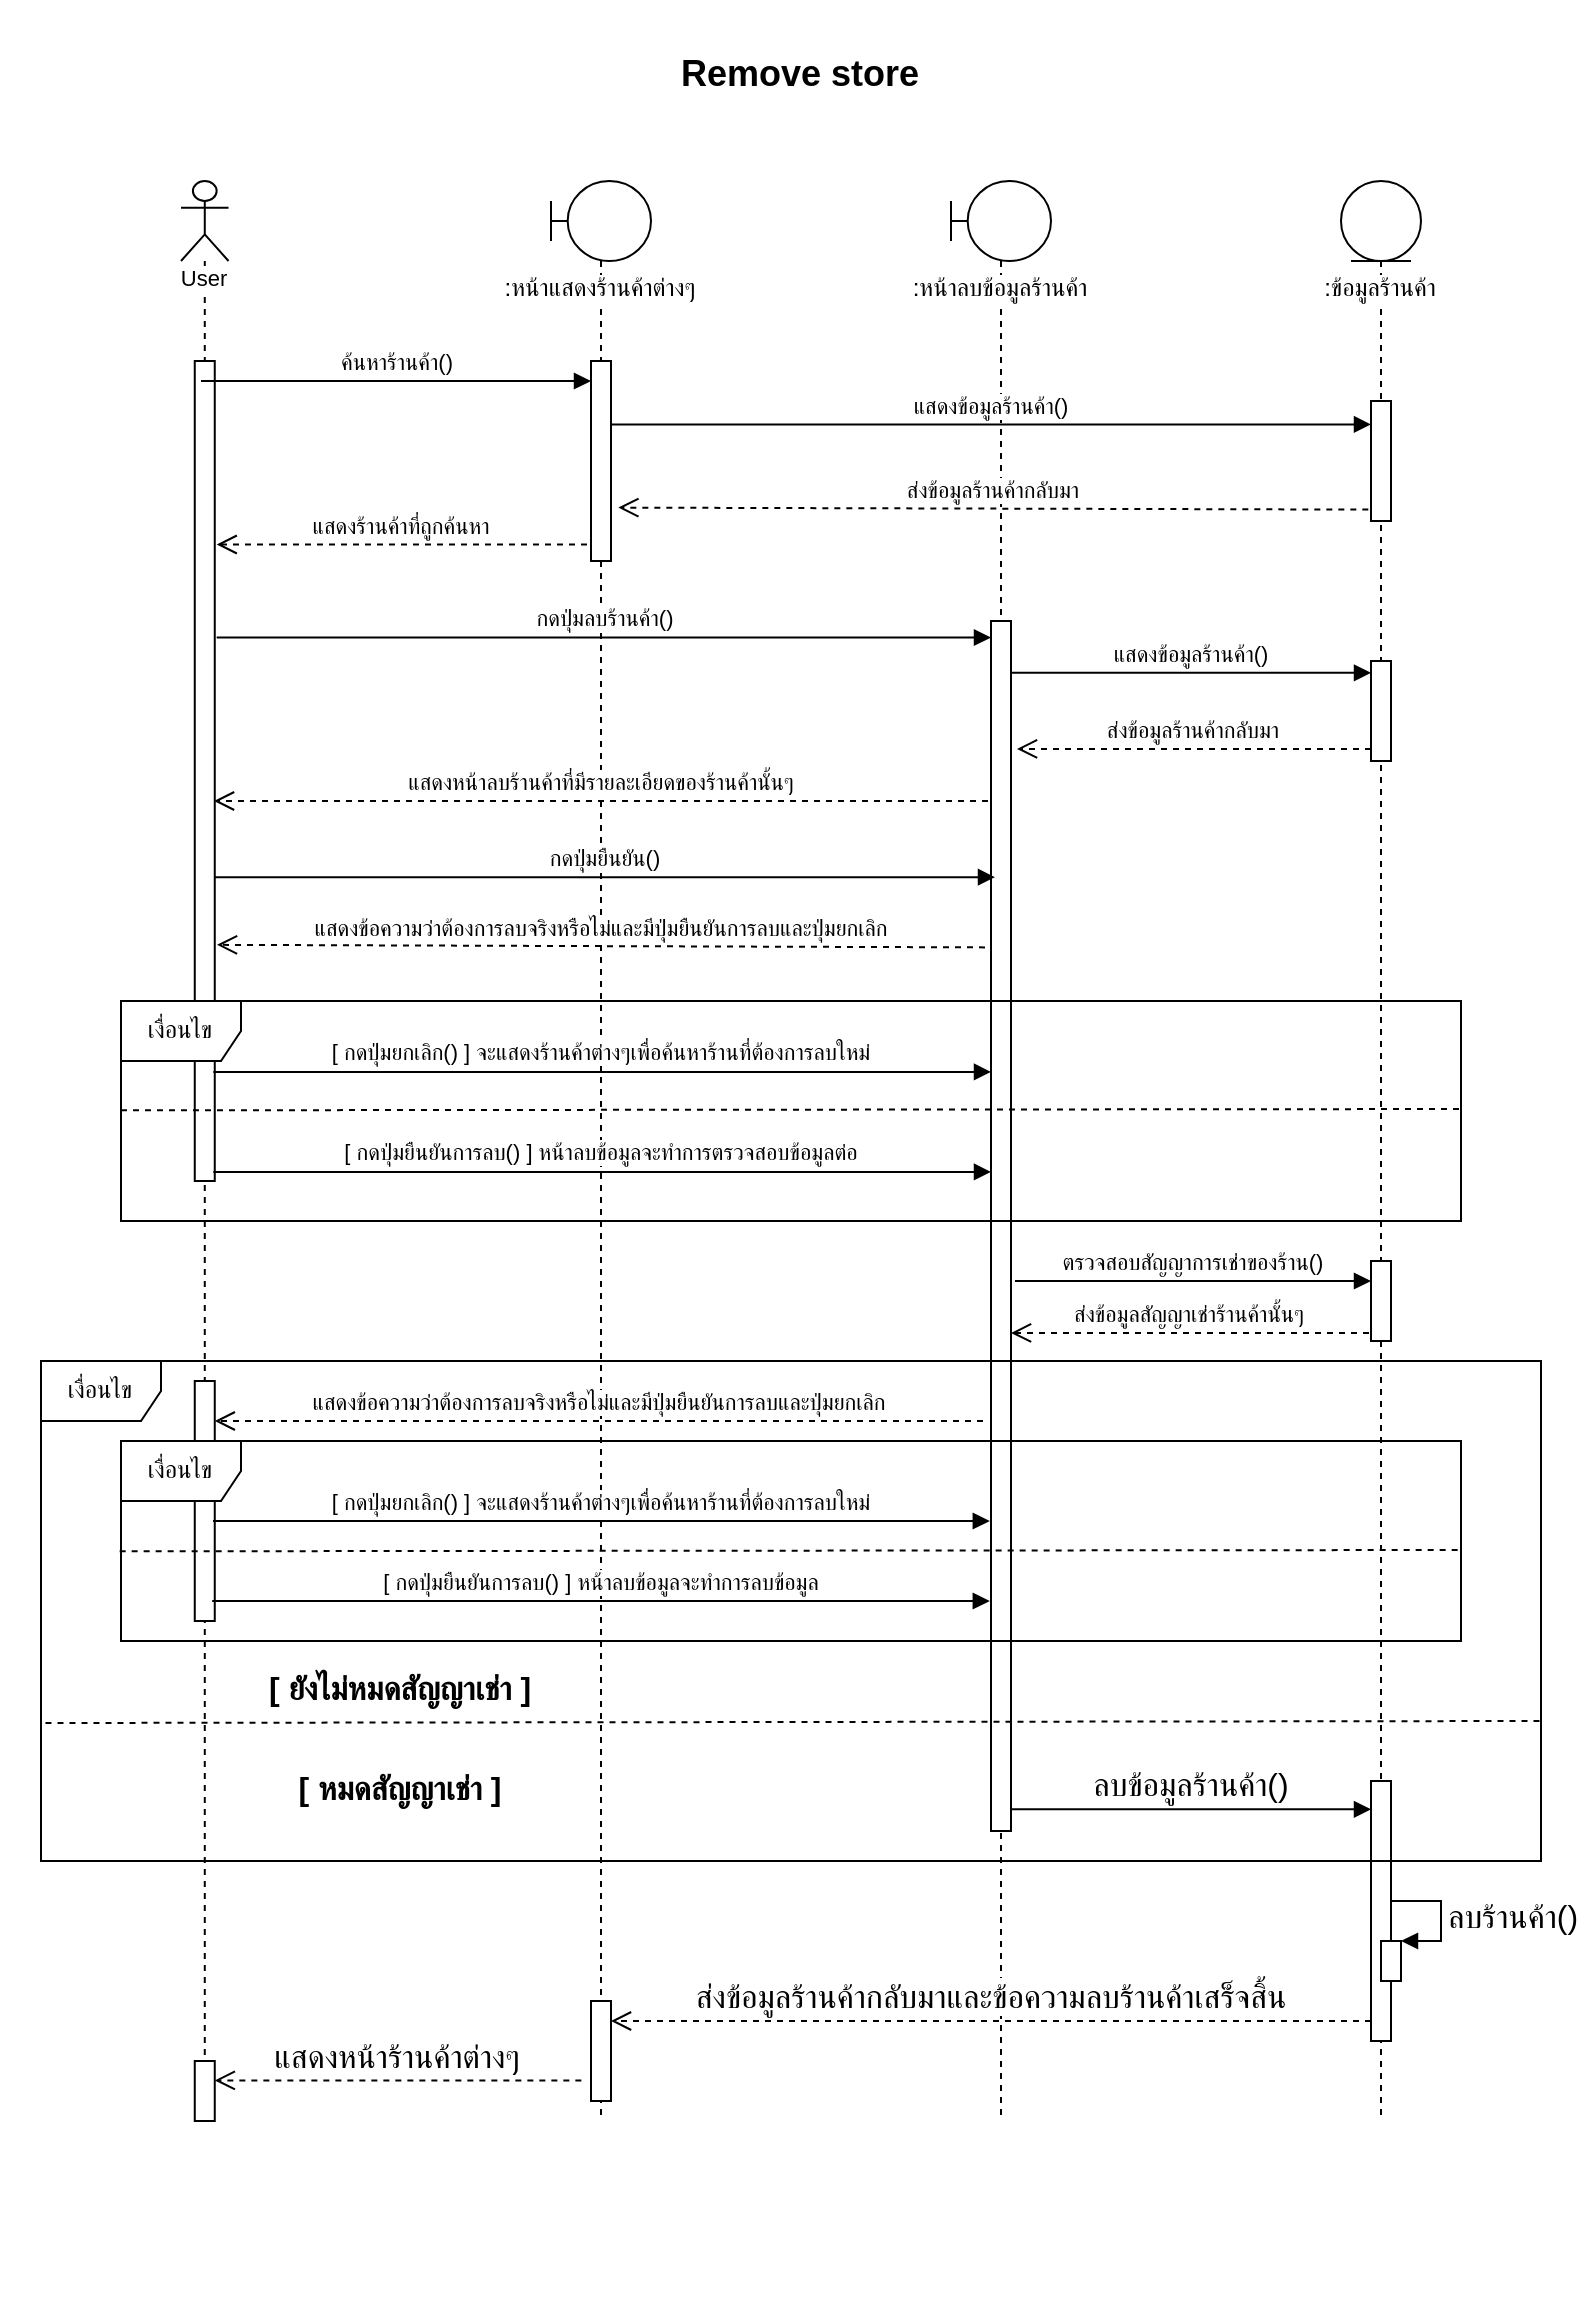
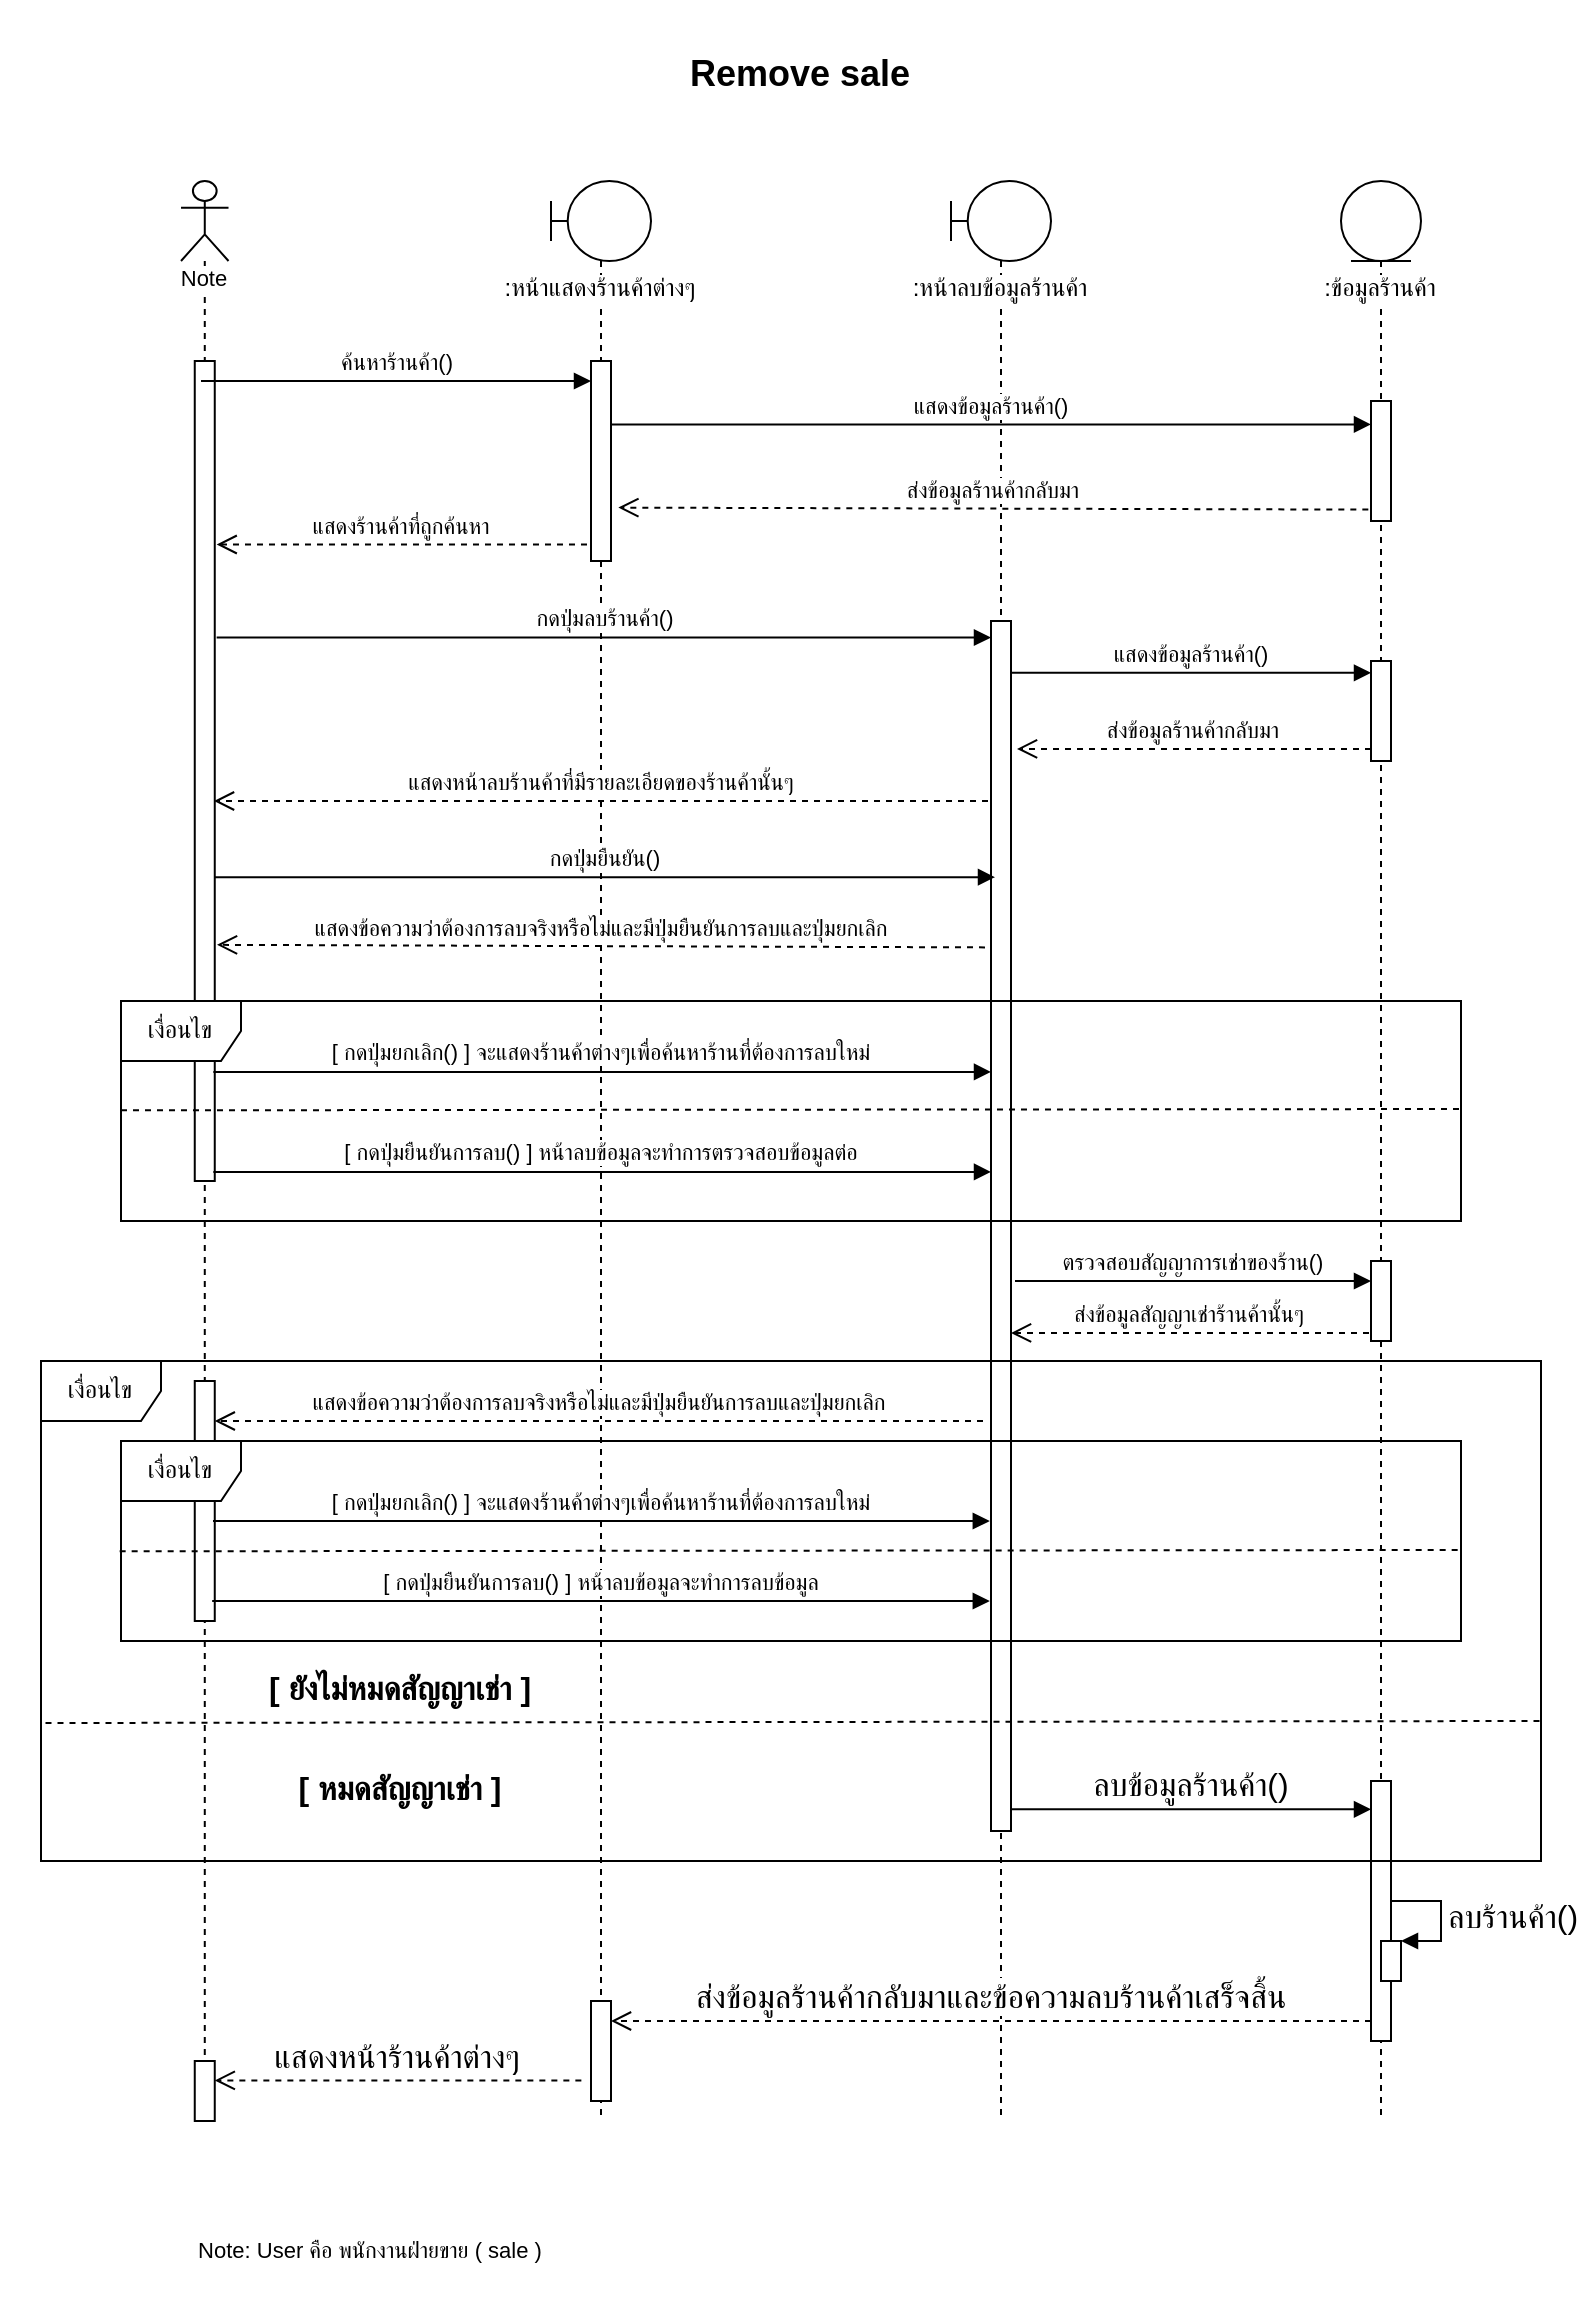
- <mxCell id="16" value="Remove store" style="rounded=1;fontStyle=1;fillColor=none;strokeColor=none;fontSize=18;strokeWidth=1;" parent="1" vertex="1"><mxGeometry x="325" y="20" width="150" height="30" as="geometry" /></mxCell>
+ <mxCell id="16" value="Remove sale" style="rounded=1;fontStyle=1;fillColor=none;strokeColor=none;fontSize=18;strokeWidth=1;" parent="1" vertex="1"><mxGeometry x="325" y="20" width="150" height="30" as="geometry" /></mxCell>
- <mxCell id="9" value="User" style="shape=umlLifeline;participant=umlActor;perimeter=lifelinePerimeter;whiteSpace=wrap;html=1;container=1;collapsible=0;recursiveResize=0;verticalAlign=top;spacingTop=36;labelBackgroundColor=#ffffff;outlineConnect=0;strokeWidth=1;fontSize=11;size=40;" parent="1" vertex="1"><mxGeometry x="90.01" y="90" width="23.75" height="970" as="geometry" /></mxCell>
+ <mxCell id="9" value="Note" style="shape=umlLifeline;participant=umlActor;perimeter=lifelinePerimeter;whiteSpace=wrap;html=1;container=1;collapsible=0;recursiveResize=0;verticalAlign=top;spacingTop=36;labelBackgroundColor=#ffffff;outlineConnect=0;strokeWidth=1;fontSize=11;size=40;" parent="1" vertex="1"><mxGeometry x="90.01" y="90" width="23.75" height="970" as="geometry" /></mxCell>
+ <mxCell id="18" value="&lt;span style=&quot;text-align: left&quot;&gt;Note: User คือ พนักงานฝ่ายขาย ( sale )&lt;/span&gt;" style="text;html=1;strokeColor=none;fillColor=none;align=center;verticalAlign=middle;whiteSpace=wrap;rounded=0;fontSize=11;" parent="1" vertex="1"><mxGeometry x="90.01" y="1110" width="189.99" height="30" as="geometry" /></mxCell>
